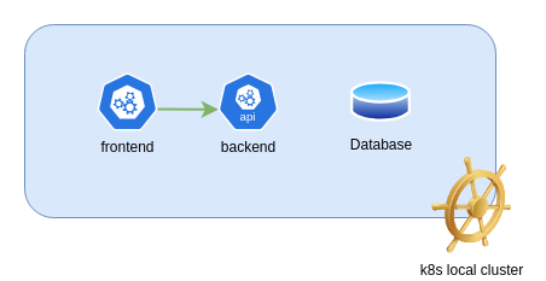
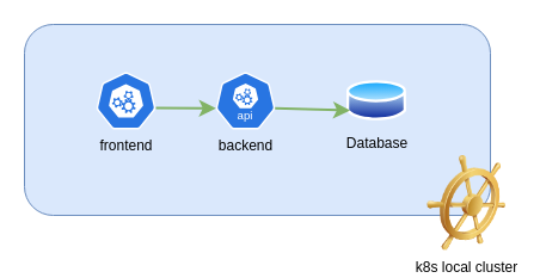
+ <mxCell id="7" value="" style="endArrow=classic;html=1;rounded=0;fontSize=12;startSize=8;endSize=8;curved=1;exitX=0.995;exitY=0.63;exitDx=0;exitDy=0;exitPerimeter=0;entryX=0;entryY=0.75;entryDx=0;entryDy=0;fillColor=#d5e8d4;strokeColor=#82b366;strokeWidth=2;" parent="1" source="4" target="3" edge="1"><mxGeometry width="50" height="50" relative="1" as="geometry"><mxPoint x="140" y="200" as="sourcePoint" /><mxPoint x="280" y="90" as="targetPoint" /></mxGeometry></mxCell>
